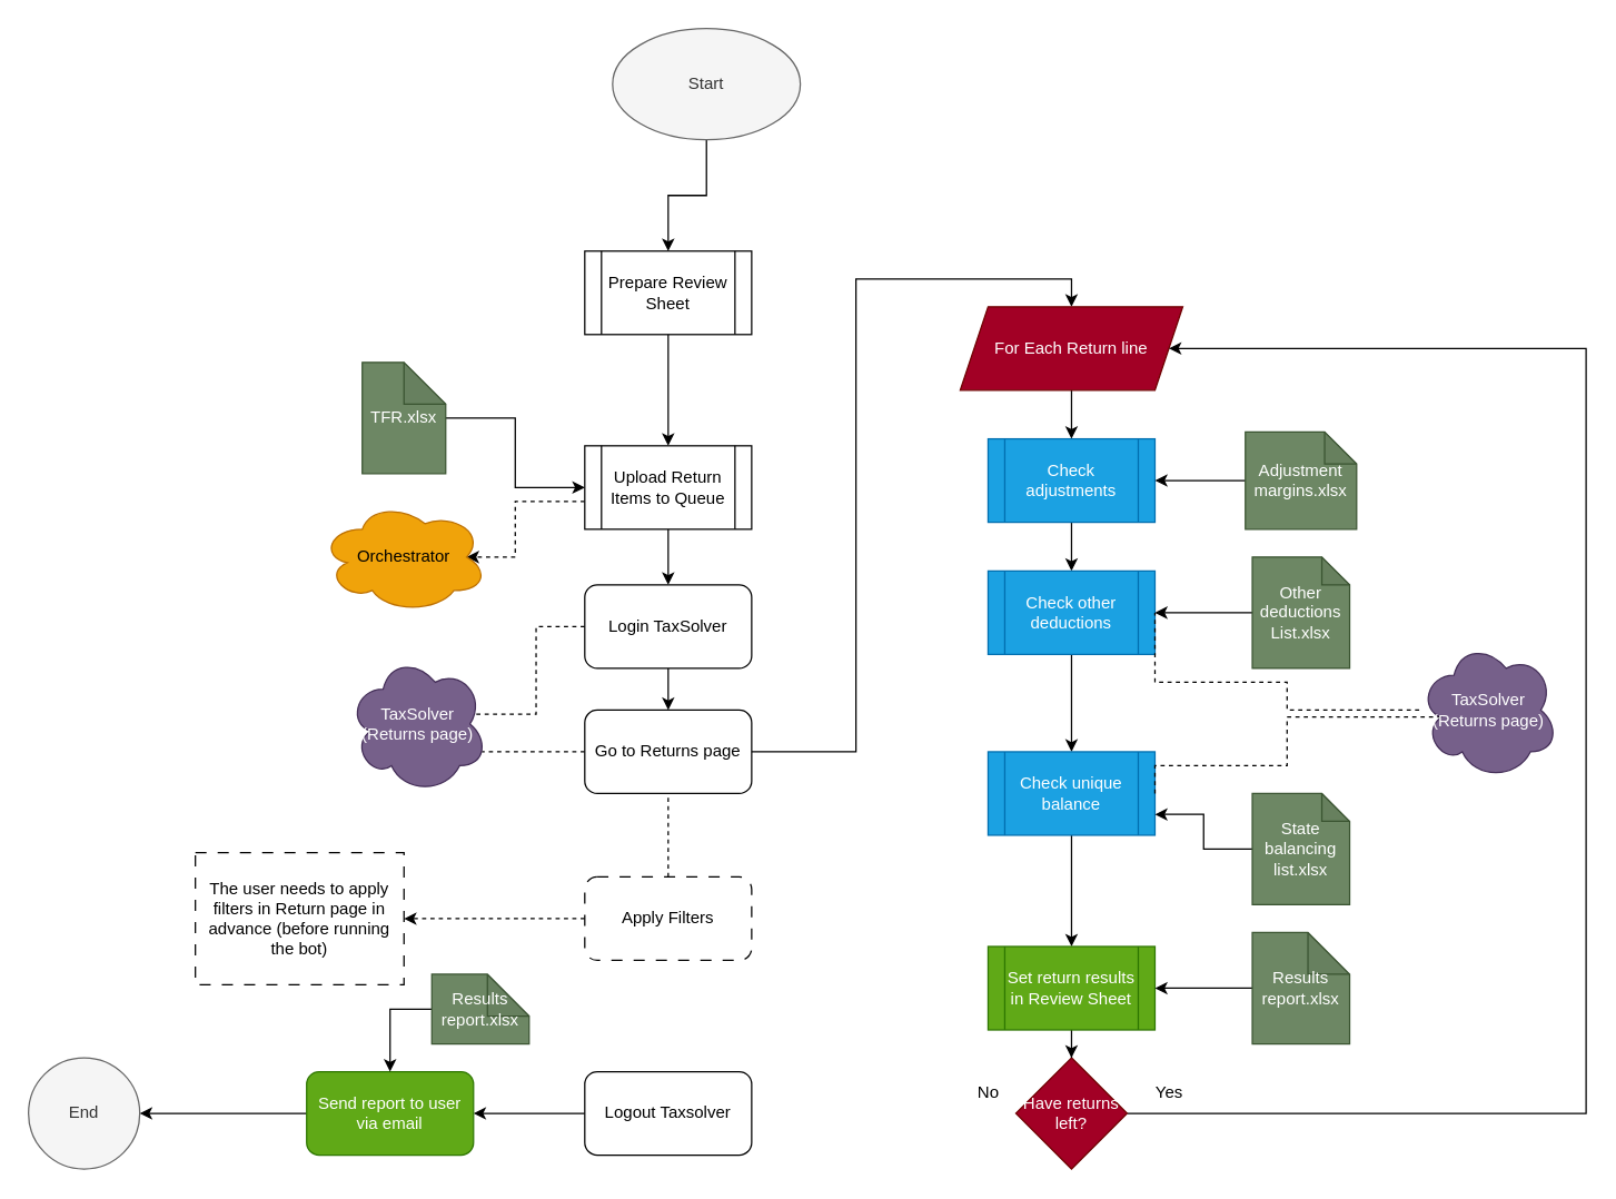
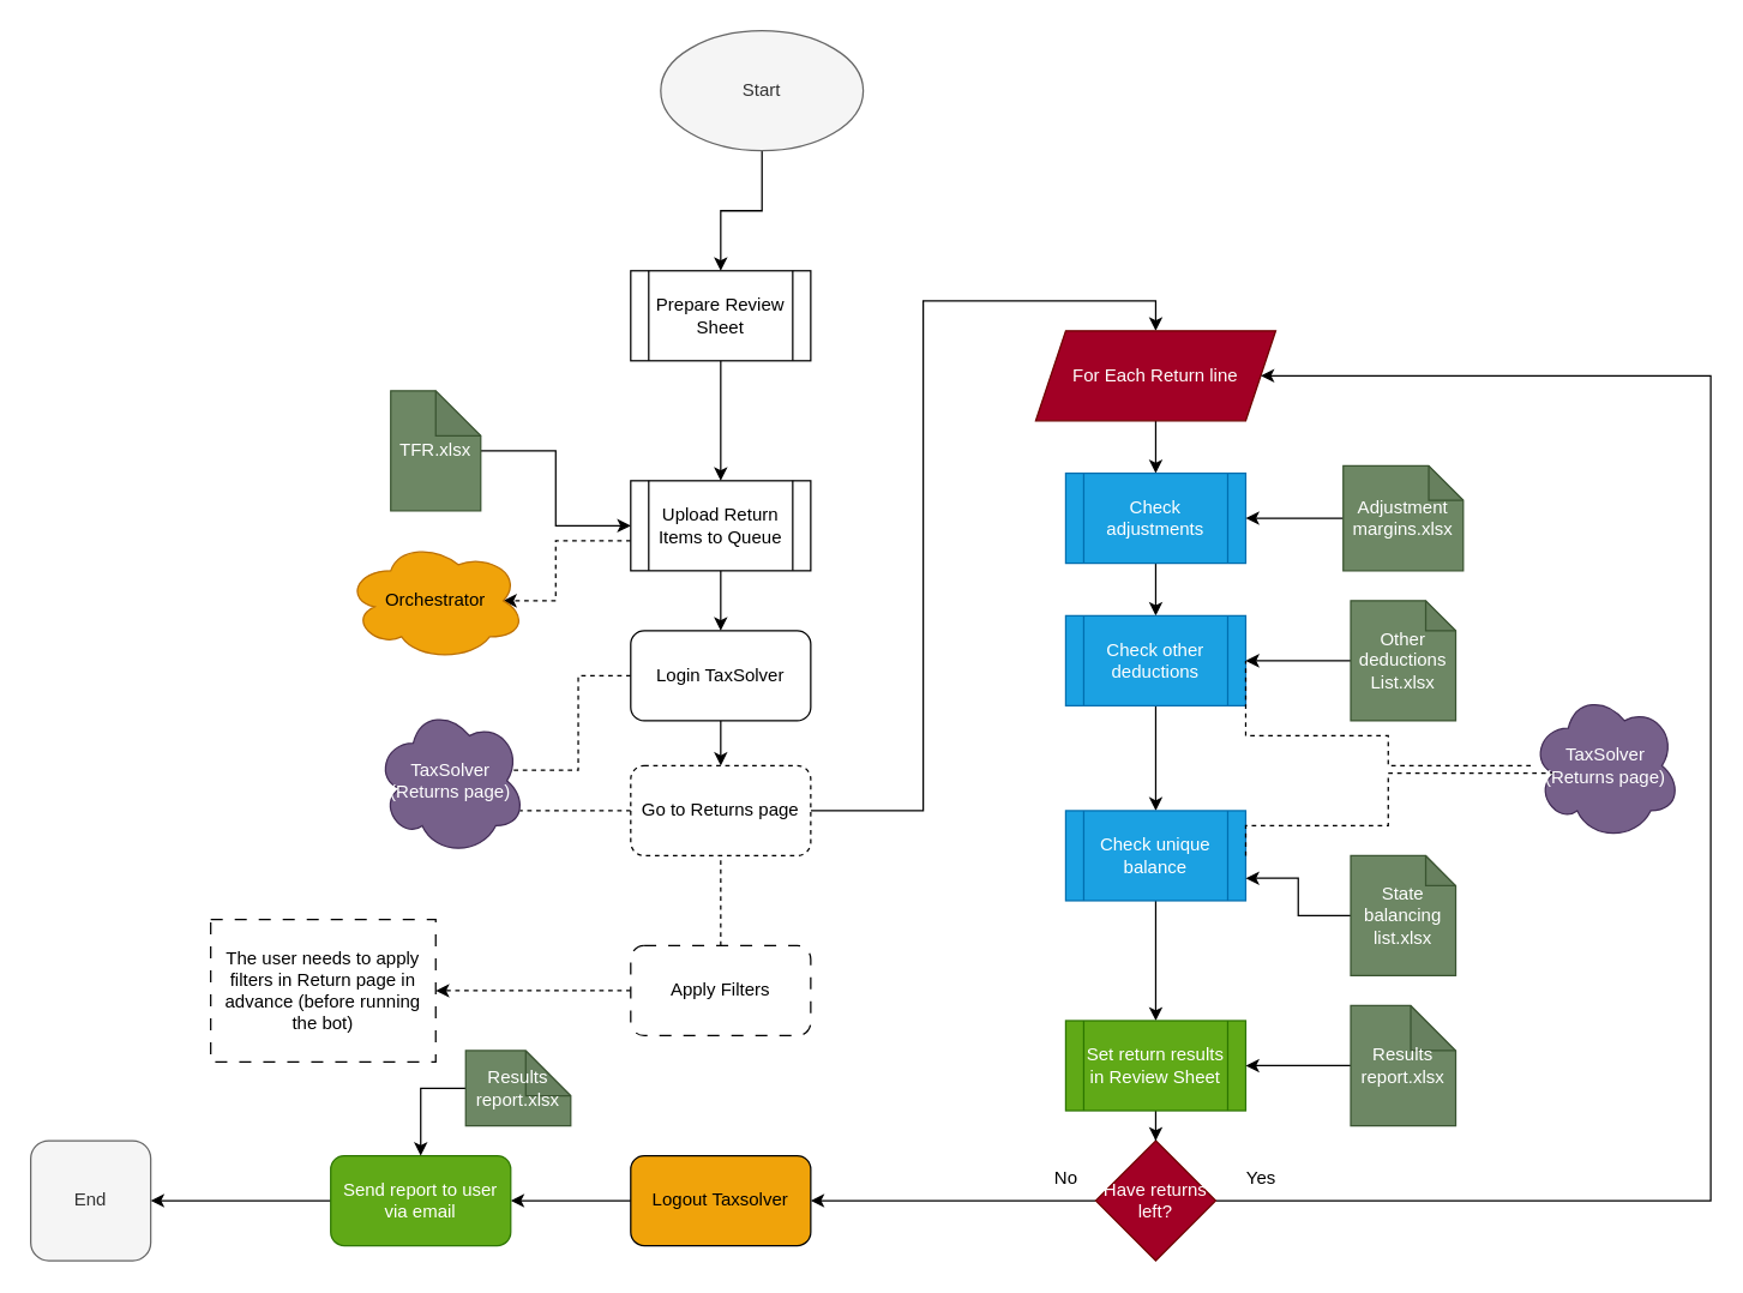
- <mxCell id="10" value="Go to Returns page" style="rounded=1;whiteSpace=wrap;html=1;" parent="1" vertex="1"><mxGeometry x="420" y="510" width="120" height="60" as="geometry" /></mxCell>
+ <mxCell id="10" value="Go to Returns page" style="rounded=1;whiteSpace=wrap;html=1;dashed=1;" parent="1" vertex="1"><mxGeometry x="420" y="510" width="120" height="60" as="geometry" /></mxCell>
- <mxCell id="4" value="End" style="ellipse;whiteSpace=wrap;html=1;aspect=fixed;fillColor=#f5f5f5;fontColor=#333333;strokeColor=#666666;" parent="1" vertex="1"><mxGeometry x="20" y="760" width="80" height="80" as="geometry" /></mxCell>
+ <mxCell id="4" value="End" style="whiteSpace=wrap;html=1;aspect=fixed;fillColor=#f5f5f5;fontColor=#333333;strokeColor=#666666;rounded=1;" parent="1" vertex="1"><mxGeometry x="20" y="760" width="80" height="80" as="geometry" /></mxCell>
- <mxCell id="27" value="Logout Taxsolver" style="rounded=1;whiteSpace=wrap;html=1;" parent="1" vertex="1"><mxGeometry x="420" y="770" width="120" height="60" as="geometry" /></mxCell>
+ <mxCell id="27" value="Logout Taxsolver" style="rounded=1;whiteSpace=wrap;html=1;fillColor=#f0a30a;" parent="1" vertex="1"><mxGeometry x="420" y="770" width="120" height="60" as="geometry" /></mxCell>
+ <mxCell id="23" style="edgeStyle=orthogonalEdgeStyle;rounded=0;orthogonalLoop=1;jettySize=auto;html=1;" parent="1" source="24" target="27" edge="1"><mxGeometry relative="1" as="geometry" /></mxCell>
